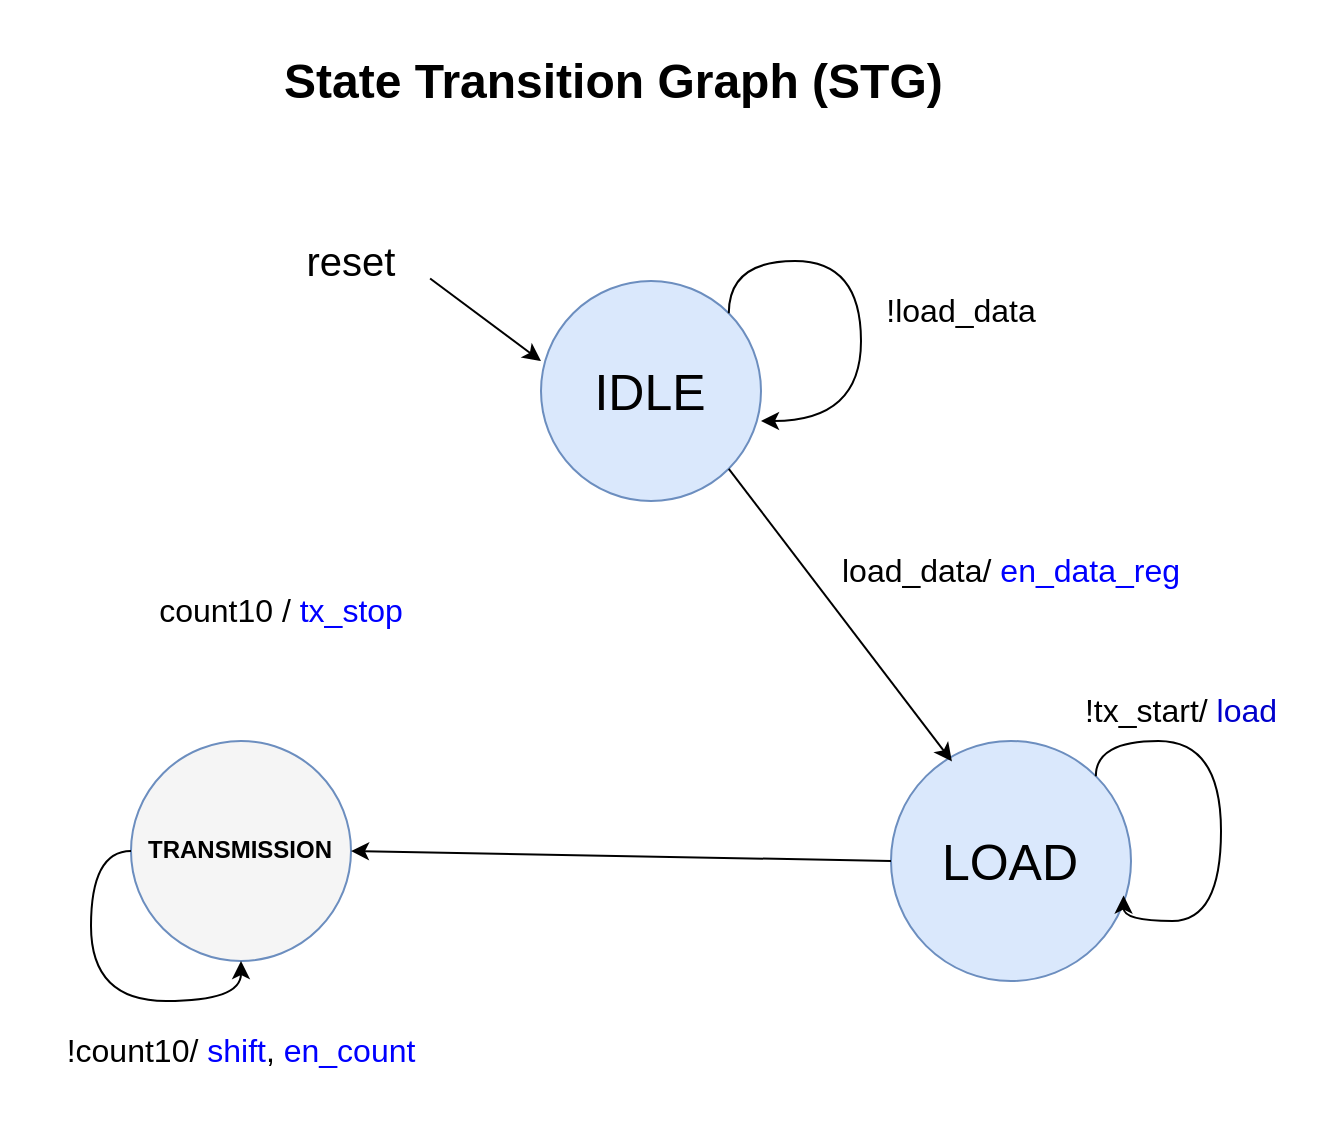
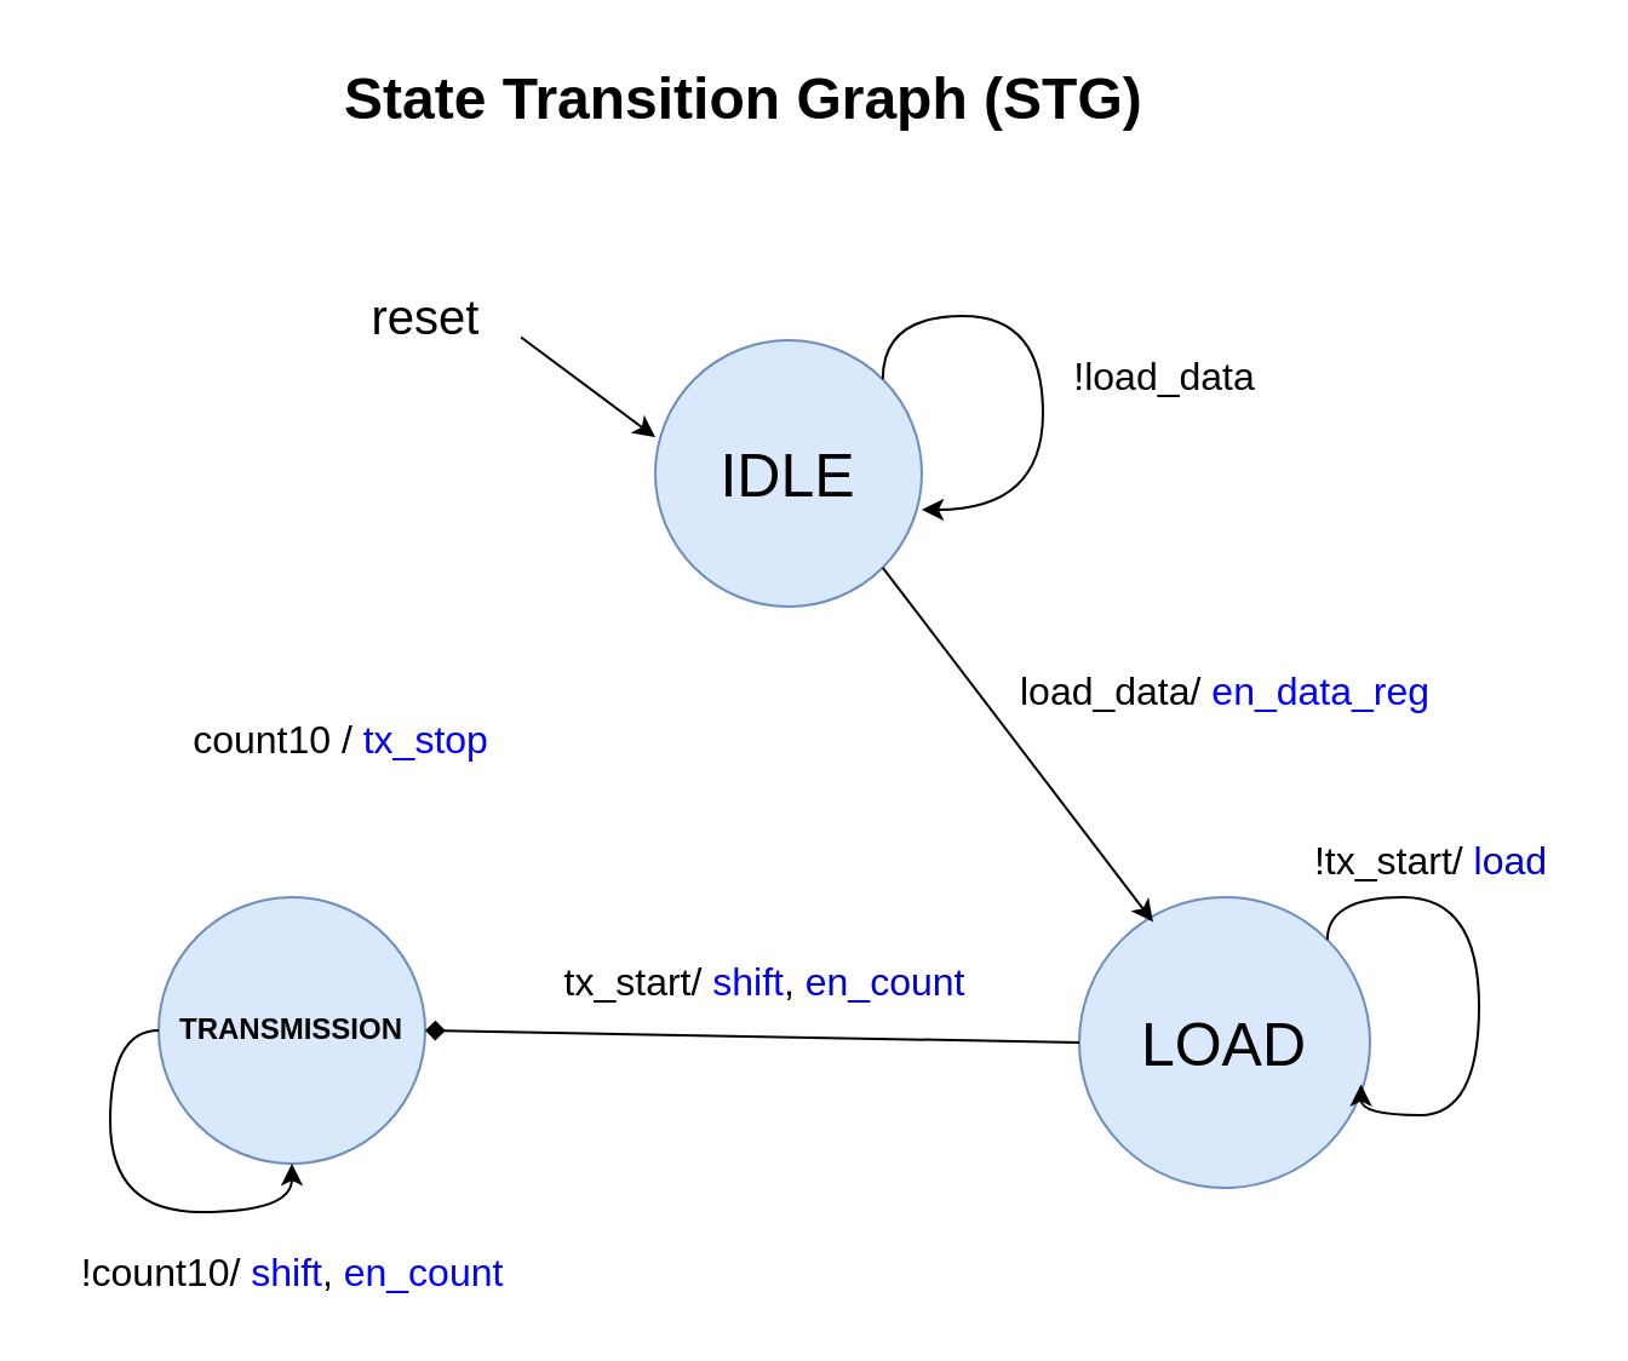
+ <mxCell id="13" value="&lt;font style=&quot;font-size: 16px;&quot;&gt;tx_start/ &lt;font color=&quot;#0000ff&quot;&gt;shift&lt;/font&gt;, &lt;font color=&quot;#0000cc&quot;&gt;en_count&lt;/font&gt;&lt;/font&gt;" style="text;html=1;align=center;verticalAlign=middle;resizable=0;points=[];autosize=1;strokeColor=none;fillColor=none;" vertex="1" parent="1"><mxGeometry x="220" y="390" width="190" height="30" as="geometry" /></mxCell>
- <mxCell id="5" value="&lt;font style=&quot;font-size: 12px;&quot;&gt;&lt;b&gt;TRANSMISSION&lt;/b&gt;&lt;/font&gt;" style="ellipse;whiteSpace=wrap;html=1;aspect=fixed;fillColor=#f5f5f5;strokeColor=#6c8ebf;" vertex="1" parent="1"><mxGeometry x="65" y="370" width="110" height="110" as="geometry" /></mxCell>
+ <mxCell id="5" value="&lt;font style=&quot;font-size: 12px;&quot;&gt;&lt;b&gt;TRANSMISSION&lt;/b&gt;&lt;/font&gt;" style="ellipse;whiteSpace=wrap;html=1;aspect=fixed;fillColor=#dae8fc;strokeColor=#6c8ebf;" vertex="1" parent="1"><mxGeometry x="65" y="370" width="110" height="110" as="geometry" /></mxCell>
- <mxCell id="10" value="" style="edgeStyle=none;orthogonalLoop=1;jettySize=auto;html=1;rounded=0;exitX=0;exitY=0.5;exitDx=0;exitDy=0;entryX=1;entryY=0.5;entryDx=0;entryDy=0;" edge="1" parent="1" source="4" target="5"><mxGeometry width="80" relative="1" as="geometry"><mxPoint x="320" y="390" as="sourcePoint" /><mxPoint x="240" y="390" as="targetPoint" /><Array as="points" /></mxGeometry></mxCell>
+ <mxCell id="10" value="" style="edgeStyle=none;orthogonalLoop=1;jettySize=auto;html=1;rounded=0;exitX=0;exitY=0.5;exitDx=0;exitDy=0;entryX=1;entryY=0.5;entryDx=0;entryDy=0;endArrow=diamond;" edge="1" parent="1" source="4" target="5"><mxGeometry width="80" relative="1" as="geometry"><mxPoint x="320" y="390" as="sourcePoint" /><mxPoint x="240" y="390" as="targetPoint" /><Array as="points" /></mxGeometry></mxCell>
